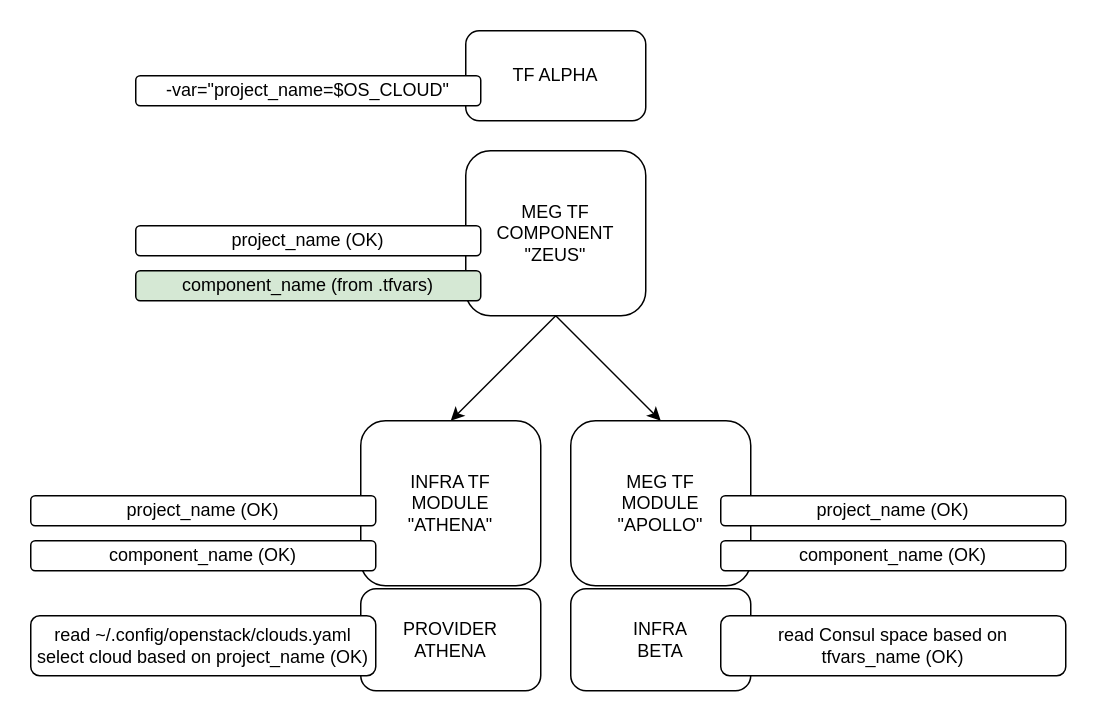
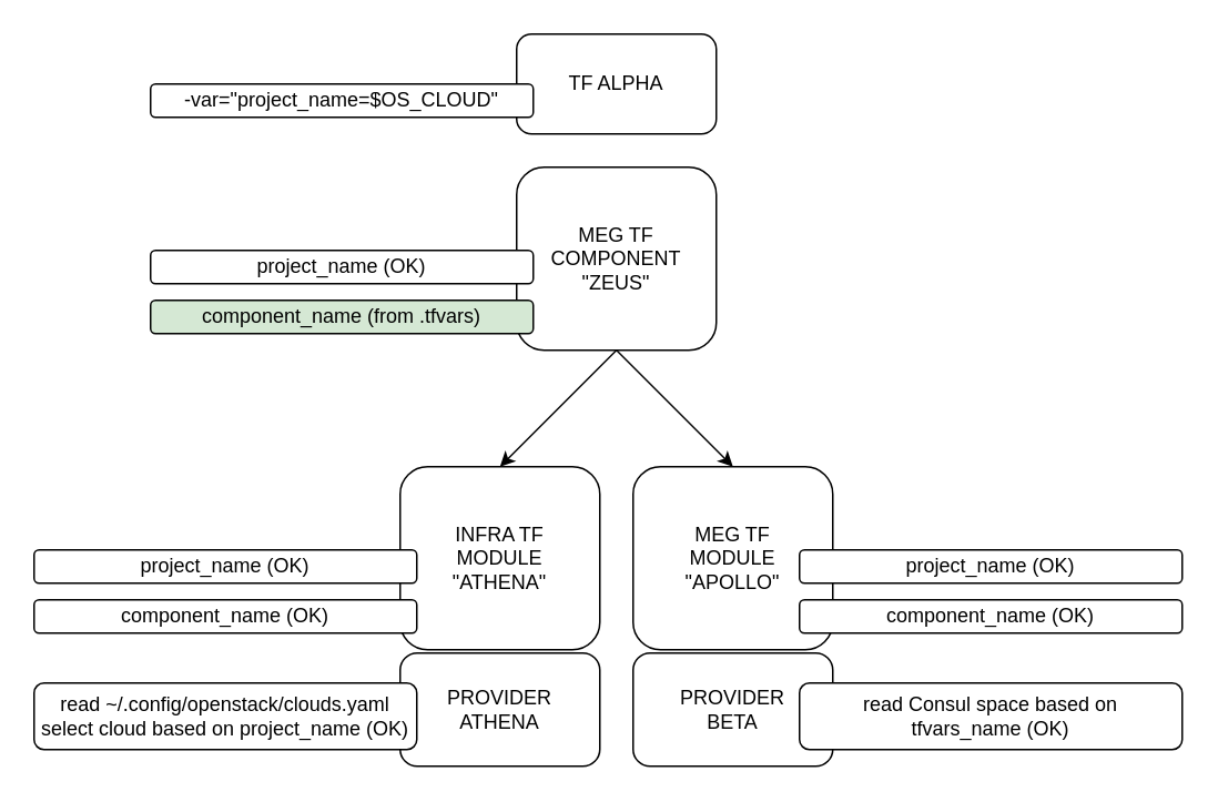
- <mxCell id="15" value="INFRA&lt;br&gt;BETA" style="rounded=1;whiteSpace=wrap;html=1;" vertex="1" parent="1"><mxGeometry x="380" y="392" width="120" height="68" as="geometry" /></mxCell>
+ <mxCell id="15" value="PROVIDER&lt;br&gt;BETA" style="rounded=1;whiteSpace=wrap;html=1;" vertex="1" parent="1"><mxGeometry x="380" y="392" width="120" height="68" as="geometry" /></mxCell>
